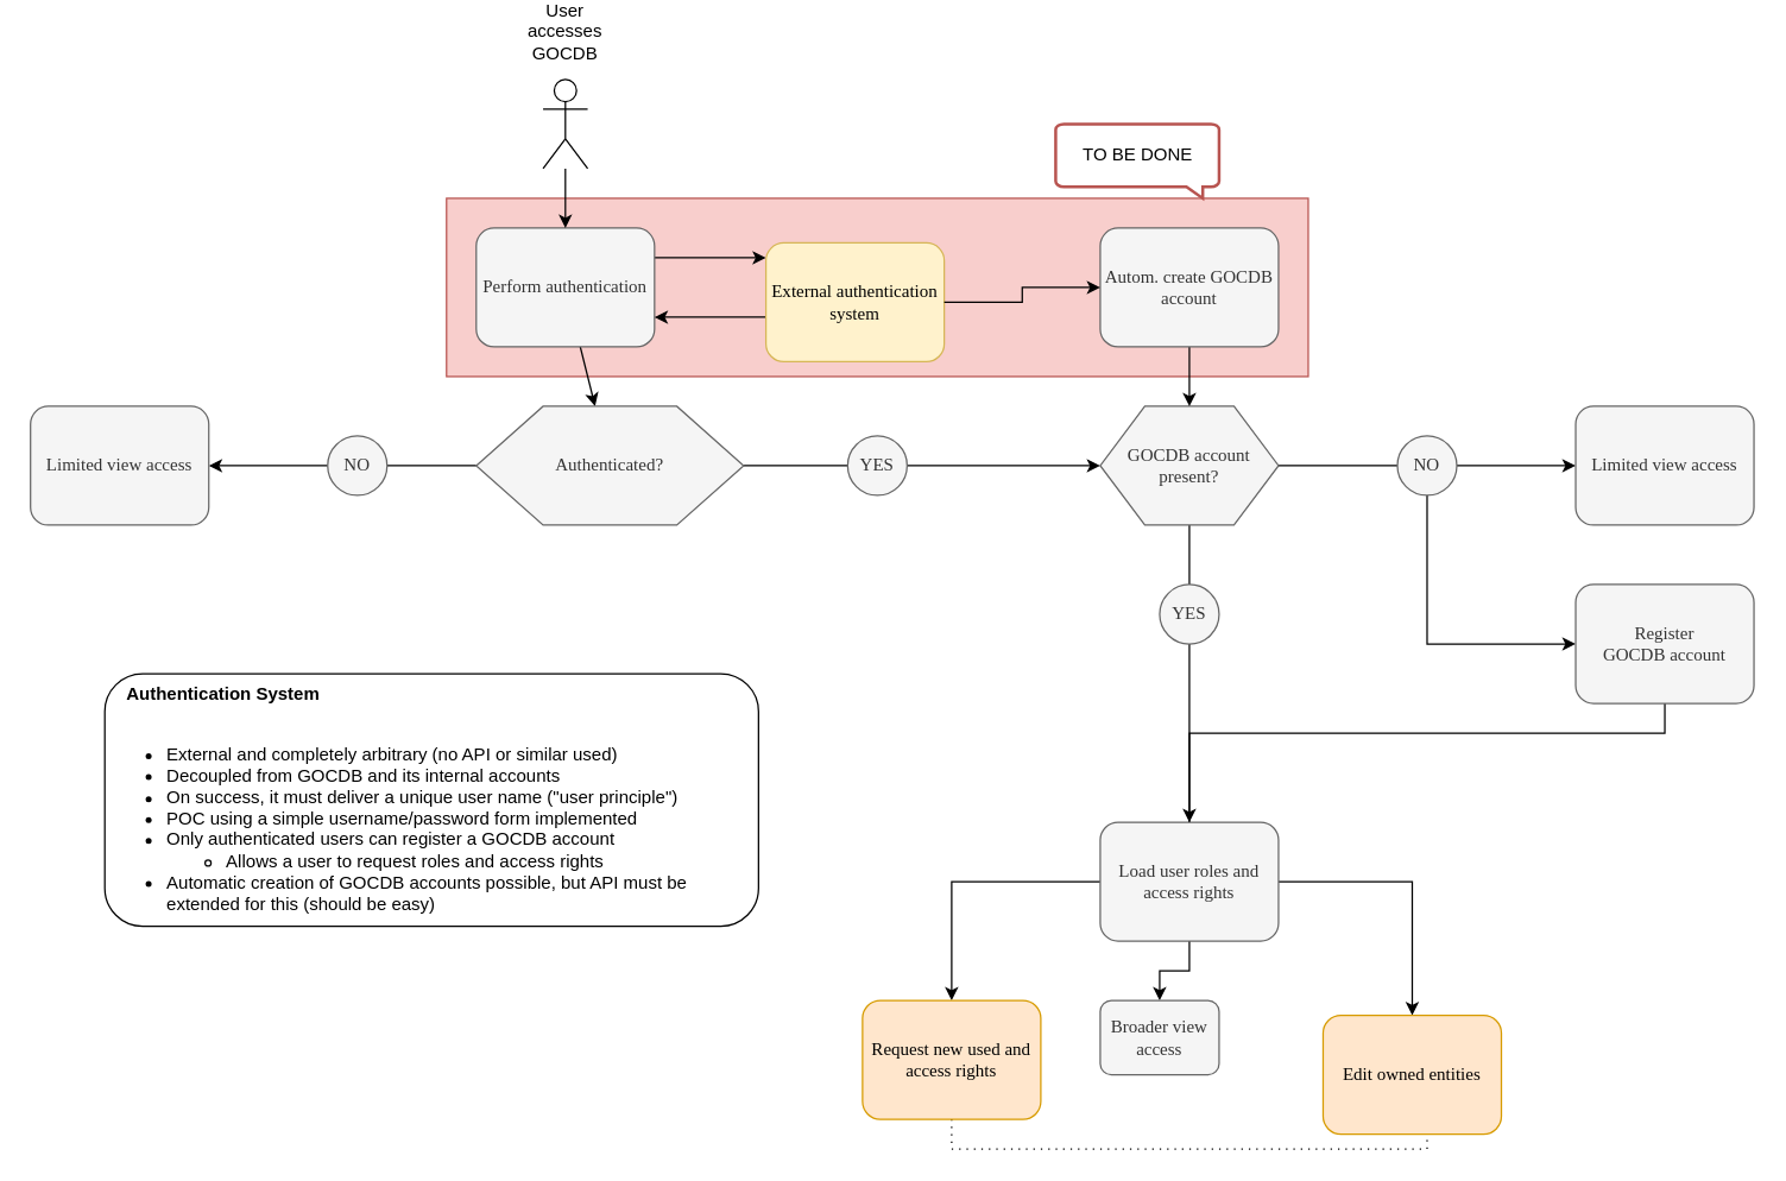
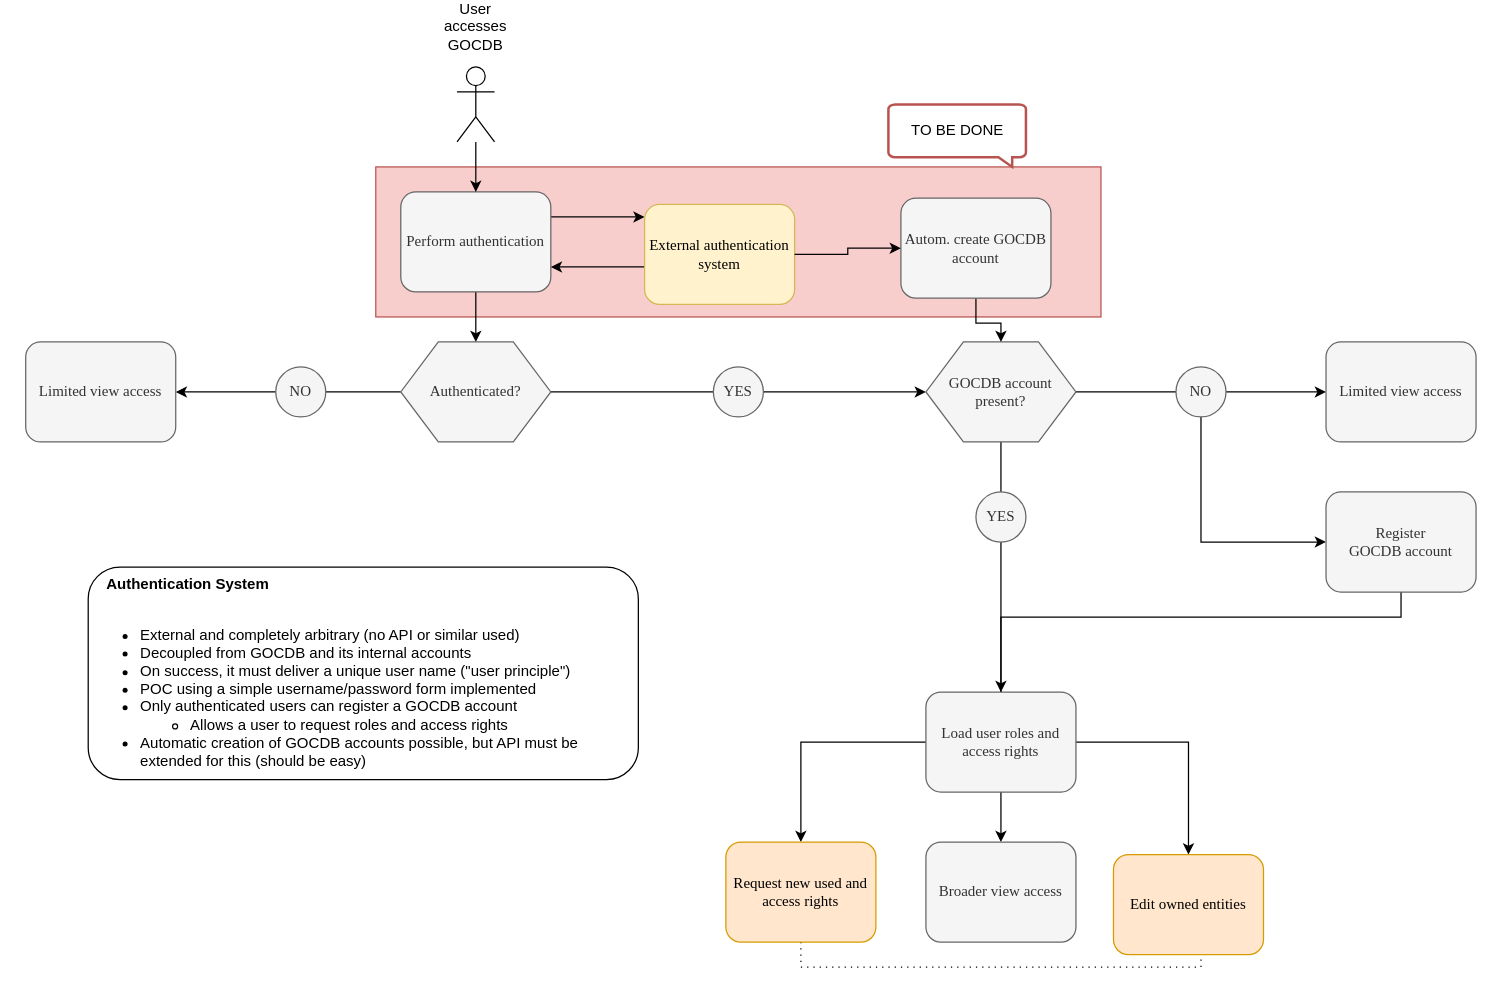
- <mxCell id="36" value="Autom. create GOCDB account" style="rounded=1;whiteSpace=wrap;html=1;shadow=0;labelBackgroundColor=none;strokeWidth=1;fontFamily=Verdana;fontSize=12;align=center;fillColor=#f5f5f5;strokeColor=#666666;fontColor=#333333;" parent="1" vertex="1"><mxGeometry x="740" y="120" width="120" height="80" as="geometry" /></mxCell>
+ <mxCell id="36" value="Autom. create GOCDB account" style="rounded=1;whiteSpace=wrap;html=1;shadow=0;labelBackgroundColor=none;strokeWidth=1;fontFamily=Verdana;fontSize=12;align=center;fillColor=#f5f5f5;strokeColor=#666666;fontColor=#333333;" parent="1" vertex="1"><mxGeometry x="720" y="125" width="120" height="80" as="geometry" /></mxCell>
- <mxCell id="8" value="Authenticated?" style="shape=hexagon;perimeter=hexagonPerimeter;whiteSpace=wrap;html=1;rounded=0;shadow=0;labelBackgroundColor=none;strokeWidth=1;fontFamily=Verdana;fontSize=12;align=center;fillColor=#f5f5f5;strokeColor=#666666;fontColor=#333333;" parent="1" vertex="1"><mxGeometry x="320" y="240" width="180" height="80" as="geometry" /></mxCell>
+ <mxCell id="8" value="Authenticated?" style="shape=hexagon;perimeter=hexagonPerimeter;whiteSpace=wrap;html=1;rounded=0;shadow=0;labelBackgroundColor=none;strokeWidth=1;fontFamily=Verdana;fontSize=12;align=center;fillColor=#f5f5f5;strokeColor=#666666;fontColor=#333333;" parent="1" vertex="1"><mxGeometry x="320" y="240" width="120" height="80" as="geometry" /></mxCell>
- <mxCell id="29" value="Broader view access" style="rounded=1;whiteSpace=wrap;html=1;shadow=0;labelBackgroundColor=none;strokeWidth=1;fontFamily=Verdana;fontSize=12;align=center;fillColor=#f5f5f5;strokeColor=#666666;fontColor=#333333;" parent="1" vertex="1"><mxGeometry x="740" y="640" width="80" height="50" as="geometry" /></mxCell>
+ <mxCell id="29" value="Broader view access" style="rounded=1;whiteSpace=wrap;html=1;shadow=0;labelBackgroundColor=none;strokeWidth=1;fontFamily=Verdana;fontSize=12;align=center;fillColor=#f5f5f5;strokeColor=#666666;fontColor=#333333;" parent="1" vertex="1"><mxGeometry x="740" y="640" width="120" height="80" as="geometry" /></mxCell>
